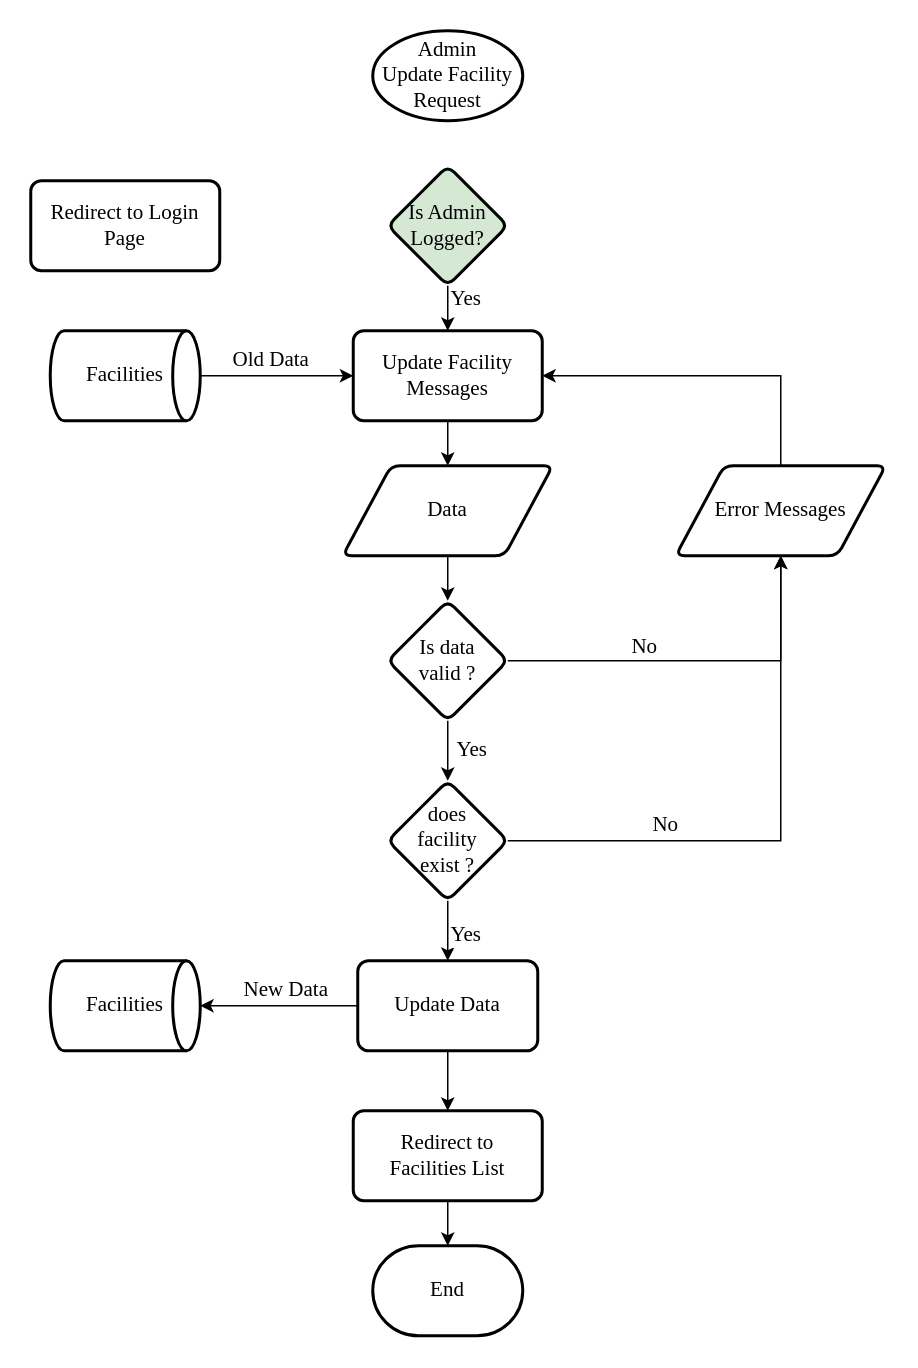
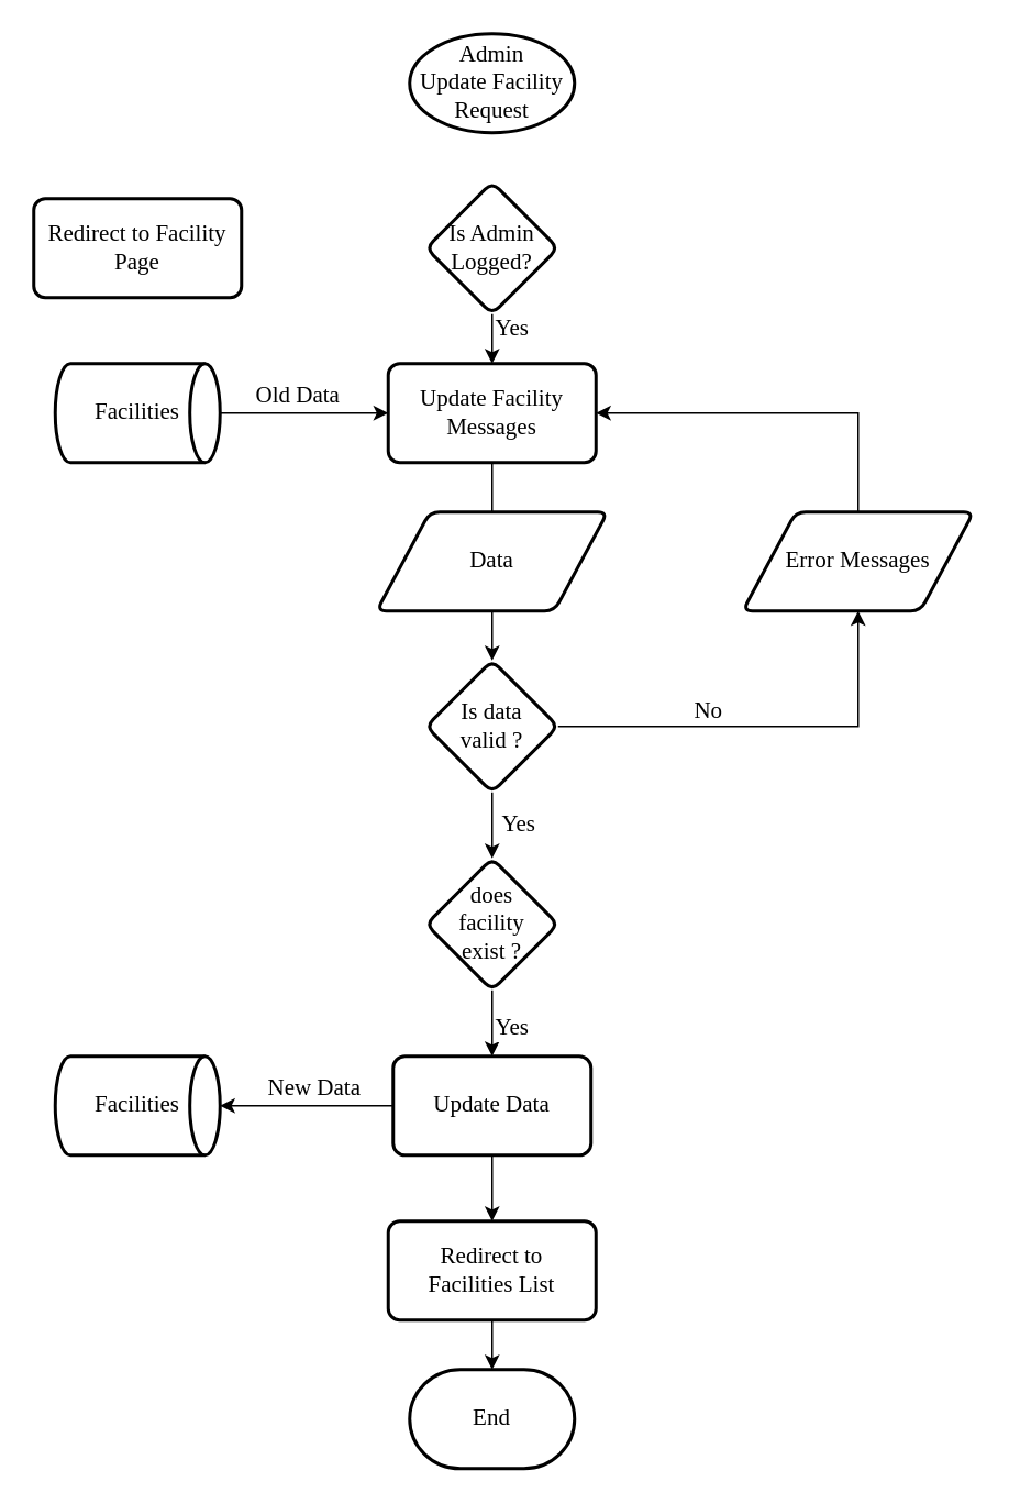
- <mxCell id="19" value="Redirect to Login Page" style="rounded=1;whiteSpace=wrap;html=1;absoluteArcSize=1;arcSize=14;strokeWidth=2;fontFamily=Times New Roman;fontSize=14;" vertex="1" parent="1"><mxGeometry x="20" y="120" width="126" height="60" as="geometry" /></mxCell>
+ <mxCell id="19" value="Redirect to Facility Page" style="rounded=1;whiteSpace=wrap;html=1;absoluteArcSize=1;arcSize=14;strokeWidth=2;fontFamily=Times New Roman;fontSize=14;" vertex="1" parent="1"><mxGeometry x="20" y="120" width="126" height="60" as="geometry" /></mxCell>
- <mxCell id="18" value="Is Admin&lt;br&gt;Logged?" style="rhombus;whiteSpace=wrap;html=1;fontSize=14;fontFamily=Times New Roman;strokeWidth=2;rounded=1;arcSize=12;fillColor=#d5e8d4;" vertex="1" parent="1"><mxGeometry x="258" y="110" width="80" height="80" as="geometry" /></mxCell>
+ <mxCell id="18" value="Is Admin&lt;br&gt;Logged?" style="rhombus;whiteSpace=wrap;html=1;fontSize=14;fontFamily=Times New Roman;strokeWidth=2;rounded=1;arcSize=12;" vertex="1" parent="1"><mxGeometry x="258" y="110" width="80" height="80" as="geometry" /></mxCell>
- <mxCell id="3" style="edgeStyle=orthogonalEdgeStyle;rounded=0;orthogonalLoop=1;jettySize=auto;html=1;fontFamily=Times New Roman;fontSize=14;" edge="1" parent="1" source="10" target="5"><mxGeometry relative="1" as="geometry"><mxPoint x="298" y="280" as="sourcePoint" /></mxGeometry></mxCell>
+ <mxCell id="3" style="edgeStyle=orthogonalEdgeStyle;rounded=0;orthogonalLoop=1;jettySize=auto;html=1;fontFamily=Times New Roman;fontSize=14;endArrow=none;" edge="1" parent="1" source="10" target="5"><mxGeometry relative="1" as="geometry"><mxPoint x="298" y="280" as="sourcePoint" /></mxGeometry></mxCell>
- <mxCell id="13" value="No" style="edgeStyle=orthogonalEdgeStyle;rounded=0;orthogonalLoop=1;jettySize=auto;html=1;fontFamily=Times New Roman;fontSize=14;" edge="1" parent="1" source="15" target="12"><mxGeometry x="-0.434" y="10" relative="1" as="geometry"><mxPoint as="offset" /></mxGeometry></mxCell>
